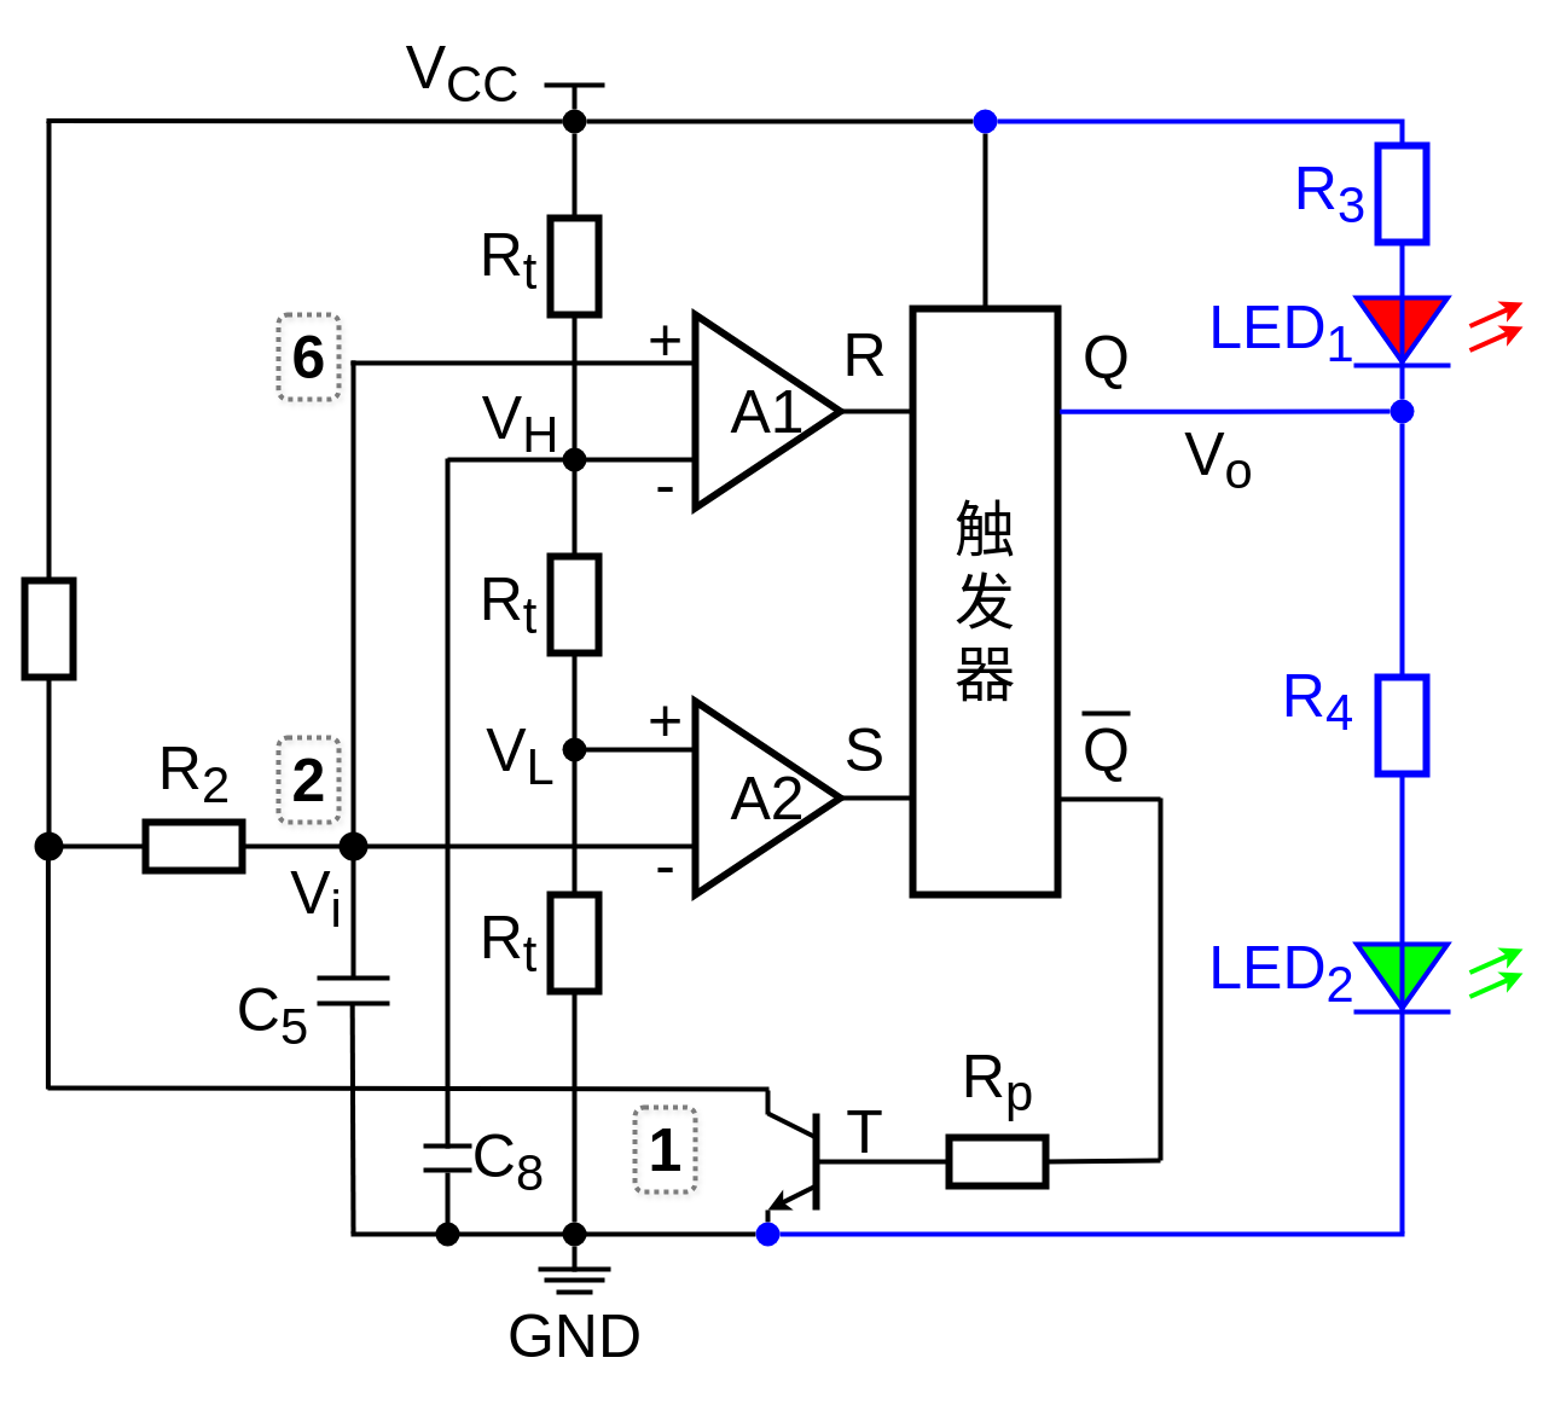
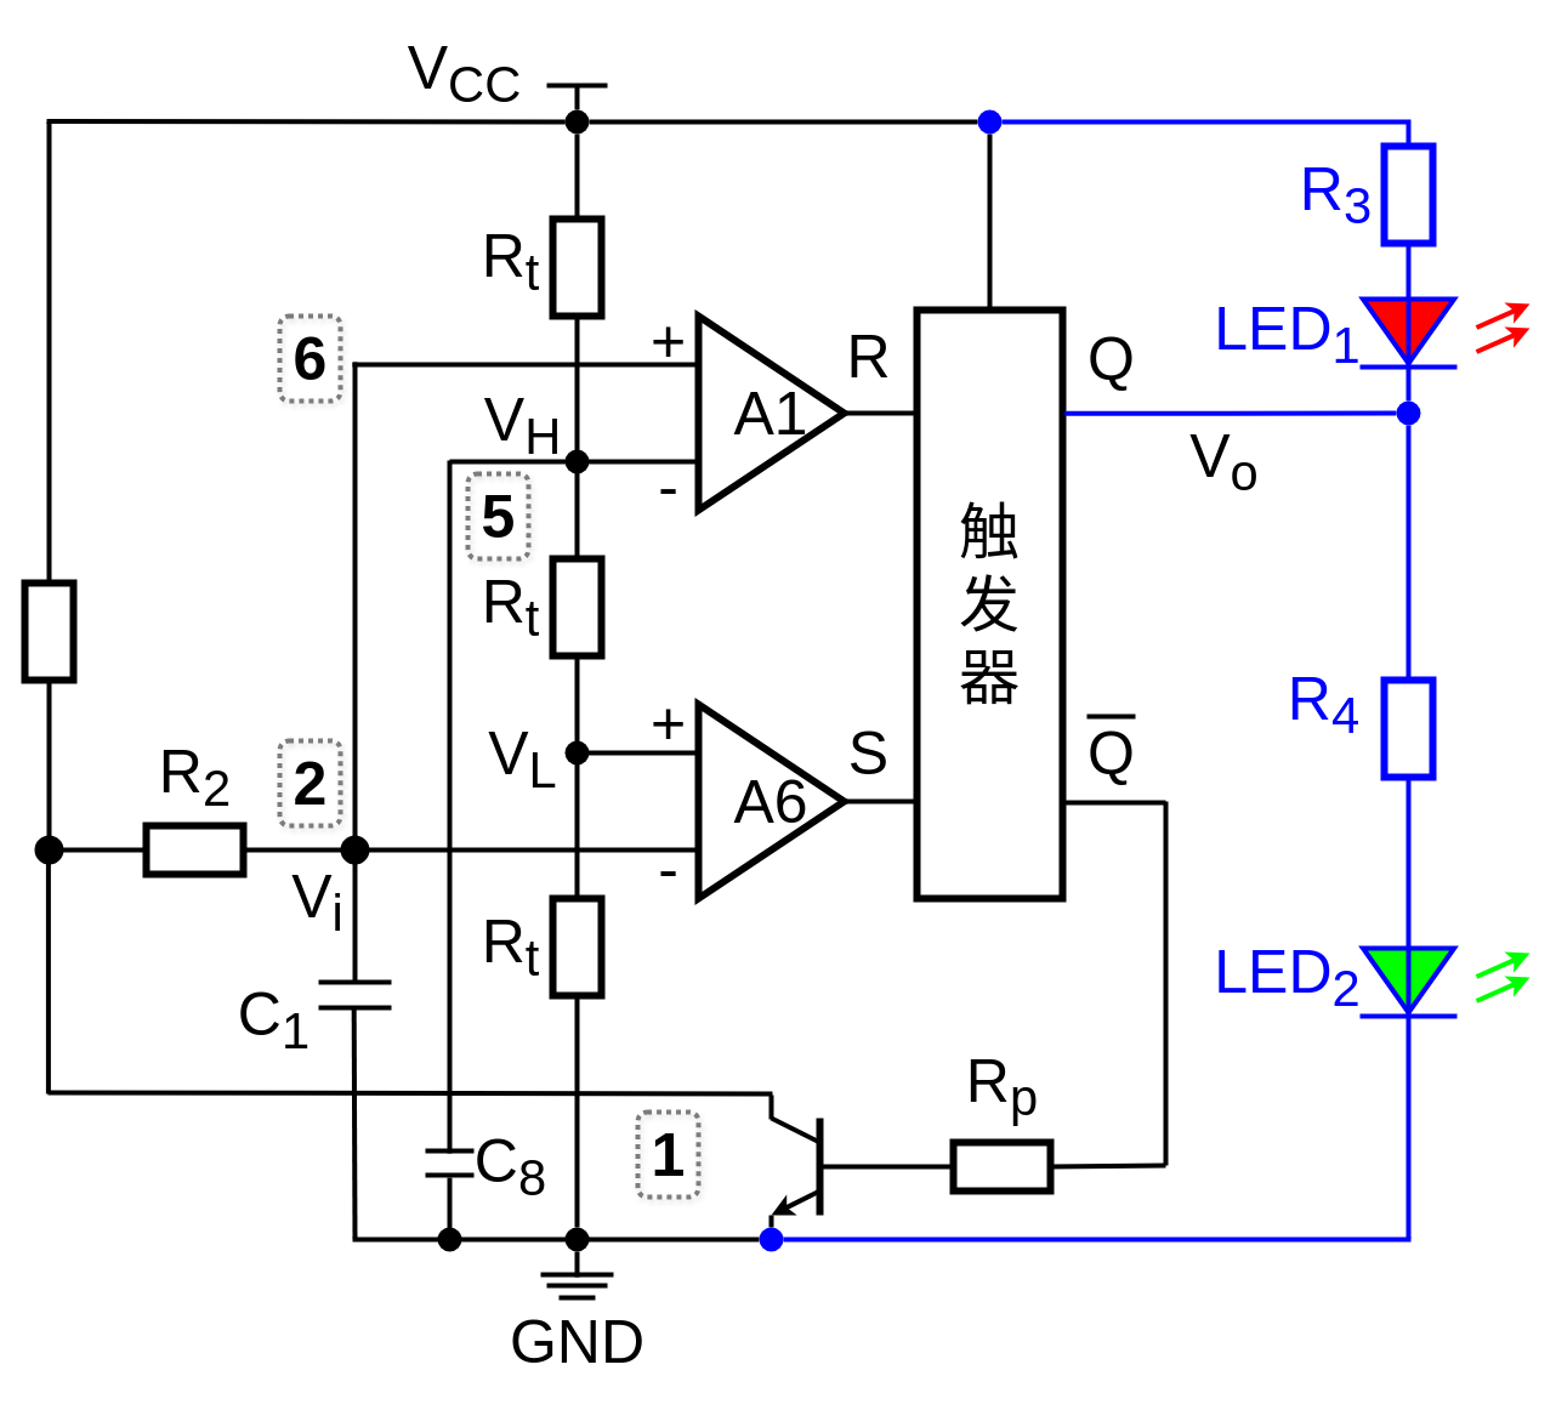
+ <mxCell id="40" value="&lt;font style=&quot;font-size: 50px;&quot;&gt;&lt;b&gt;5&lt;/b&gt;&lt;/font&gt;" style="text;html=1;align=center;verticalAlign=middle;resizable=0;points=[];autosize=1;strokeColor=default;fillColor=none;strokeWidth=4;dashed=1;opacity=50;rounded=1;shadow=1;glass=1;dashPattern=1 1;fontColor=#000000;" parent="1" vertex="1"><mxGeometry x="385" y="390" width="50" height="70" as="geometry" /></mxCell>
- <mxCell id="9" value="&lt;font style=&quot;font-size: 50px;&quot;&gt;A2&lt;/font&gt;" style="triangle;whiteSpace=wrap;html=1;strokeWidth=6;fontColor=#000000;" parent="1" vertex="1"><mxGeometry x="575" y="580" width="120" height="160" as="geometry" /></mxCell>
+ <mxCell id="9" value="&lt;font style=&quot;font-size: 50px;&quot;&gt;A6&lt;/font&gt;" style="triangle;whiteSpace=wrap;html=1;strokeWidth=6;fontColor=#000000;" parent="1" vertex="1"><mxGeometry x="575" y="580" width="120" height="160" as="geometry" /></mxCell>
- <mxCell id="88" value="&lt;font style=&quot;font-size: 50px;&quot;&gt;C&lt;sub&gt;5&lt;/sub&gt;&lt;/font&gt;" style="text;html=1;align=center;verticalAlign=middle;resizable=0;points=[];autosize=1;strokeColor=none;fillColor=none;strokeWidth=4;fontColor=#000000;" parent="1" vertex="1"><mxGeometry x="185" y="800" width="80" height="80" as="geometry" /></mxCell>
+ <mxCell id="88" value="&lt;font style=&quot;font-size: 50px;&quot;&gt;C&lt;sub&gt;1&lt;/sub&gt;&lt;/font&gt;" style="text;html=1;align=center;verticalAlign=middle;resizable=0;points=[];autosize=1;strokeColor=none;fillColor=none;strokeWidth=4;fontColor=#000000;" parent="1" vertex="1"><mxGeometry x="185" y="800" width="80" height="80" as="geometry" /></mxCell>
- <mxCell id="49" value="&lt;span style=&quot;font-size: 50px;&quot;&gt;T&lt;/span&gt;" style="text;html=1;align=center;verticalAlign=middle;resizable=0;points=[];autosize=1;strokeColor=none;fillColor=none;strokeWidth=4;fontColor=#000000;" parent="1" vertex="1"><mxGeometry x="690" y="901" width="50" height="70" as="geometry" /></mxCell>
